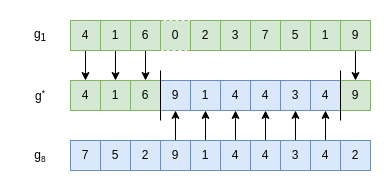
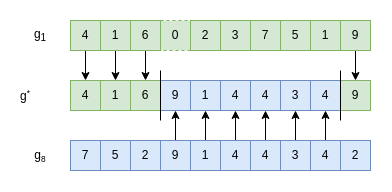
- <mxCell id="35" value="g&lt;span style=&quot;font-size: 10px&quot;&gt;&lt;sup&gt;*&lt;/sup&gt;&lt;/span&gt;" style="text;html=1;strokeColor=none;fillColor=none;align=center;verticalAlign=middle;whiteSpace=wrap;rounded=0;" vertex="1" parent="1"><mxGeometry x="20" y="85" width="40" height="20" as="geometry" /></mxCell>
+ <mxCell id="35" value="g&lt;span style=&quot;font-size: 10px&quot;&gt;&lt;sup&gt;*&lt;/sup&gt;&lt;/span&gt;" style="text;html=1;strokeColor=none;fillColor=none;align=center;verticalAlign=middle;whiteSpace=wrap;rounded=0;" vertex="1" parent="1"><mxGeometry x="5" y="85" width="40" height="20" as="geometry" /></mxCell>
